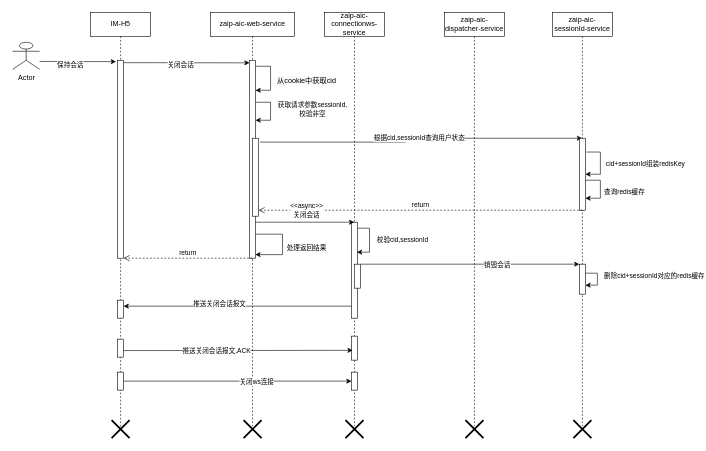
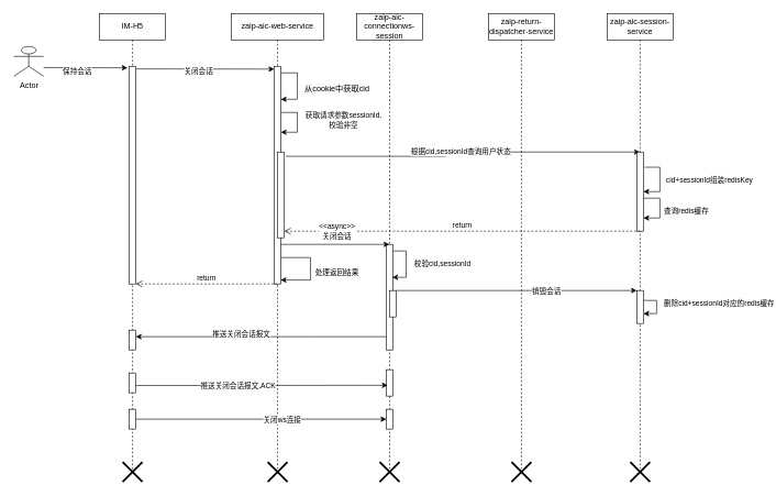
- <mxCell id="3" value="zaip-aic-connectionws-service" style="shape=umlLifeline;perimeter=lifelinePerimeter;whiteSpace=wrap;html=1;container=1;collapsible=0;recursiveResize=0;outlineConnect=0;" parent="1" vertex="1"><mxGeometry x="540" y="20" width="100" height="690" as="geometry" /></mxCell>
+ <mxCell id="3" value="zaip-aic-connectionws-session" style="shape=umlLifeline;perimeter=lifelinePerimeter;whiteSpace=wrap;html=1;container=1;collapsible=0;recursiveResize=0;outlineConnect=0;" parent="1" vertex="1"><mxGeometry x="540" y="20" width="100" height="690" as="geometry" /></mxCell>
- <mxCell id="15" value="zaip-aic-dispatcher-service" style="shape=umlLifeline;perimeter=lifelinePerimeter;whiteSpace=wrap;html=1;container=1;collapsible=0;recursiveResize=0;outlineConnect=0;" parent="1" vertex="1"><mxGeometry x="740" y="20" width="100" height="690" as="geometry" /></mxCell>
+ <mxCell id="15" value="zaip-return-dispatcher-service" style="shape=umlLifeline;perimeter=lifelinePerimeter;whiteSpace=wrap;html=1;container=1;collapsible=0;recursiveResize=0;outlineConnect=0;" parent="1" vertex="1"><mxGeometry x="740" y="20" width="100" height="690" as="geometry" /></mxCell>
- <mxCell id="9" value="zaip-aic-sessionId-service" style="shape=umlLifeline;perimeter=lifelinePerimeter;whiteSpace=wrap;html=1;container=1;collapsible=0;recursiveResize=0;outlineConnect=0;" parent="1" vertex="1"><mxGeometry x="920" y="20" width="100" height="690" as="geometry" /></mxCell>
+ <mxCell id="9" value="zaip-aic-session-service" style="shape=umlLifeline;perimeter=lifelinePerimeter;whiteSpace=wrap;html=1;container=1;collapsible=0;recursiveResize=0;outlineConnect=0;" parent="1" vertex="1"><mxGeometry x="920" y="20" width="100" height="690" as="geometry" /></mxCell>
